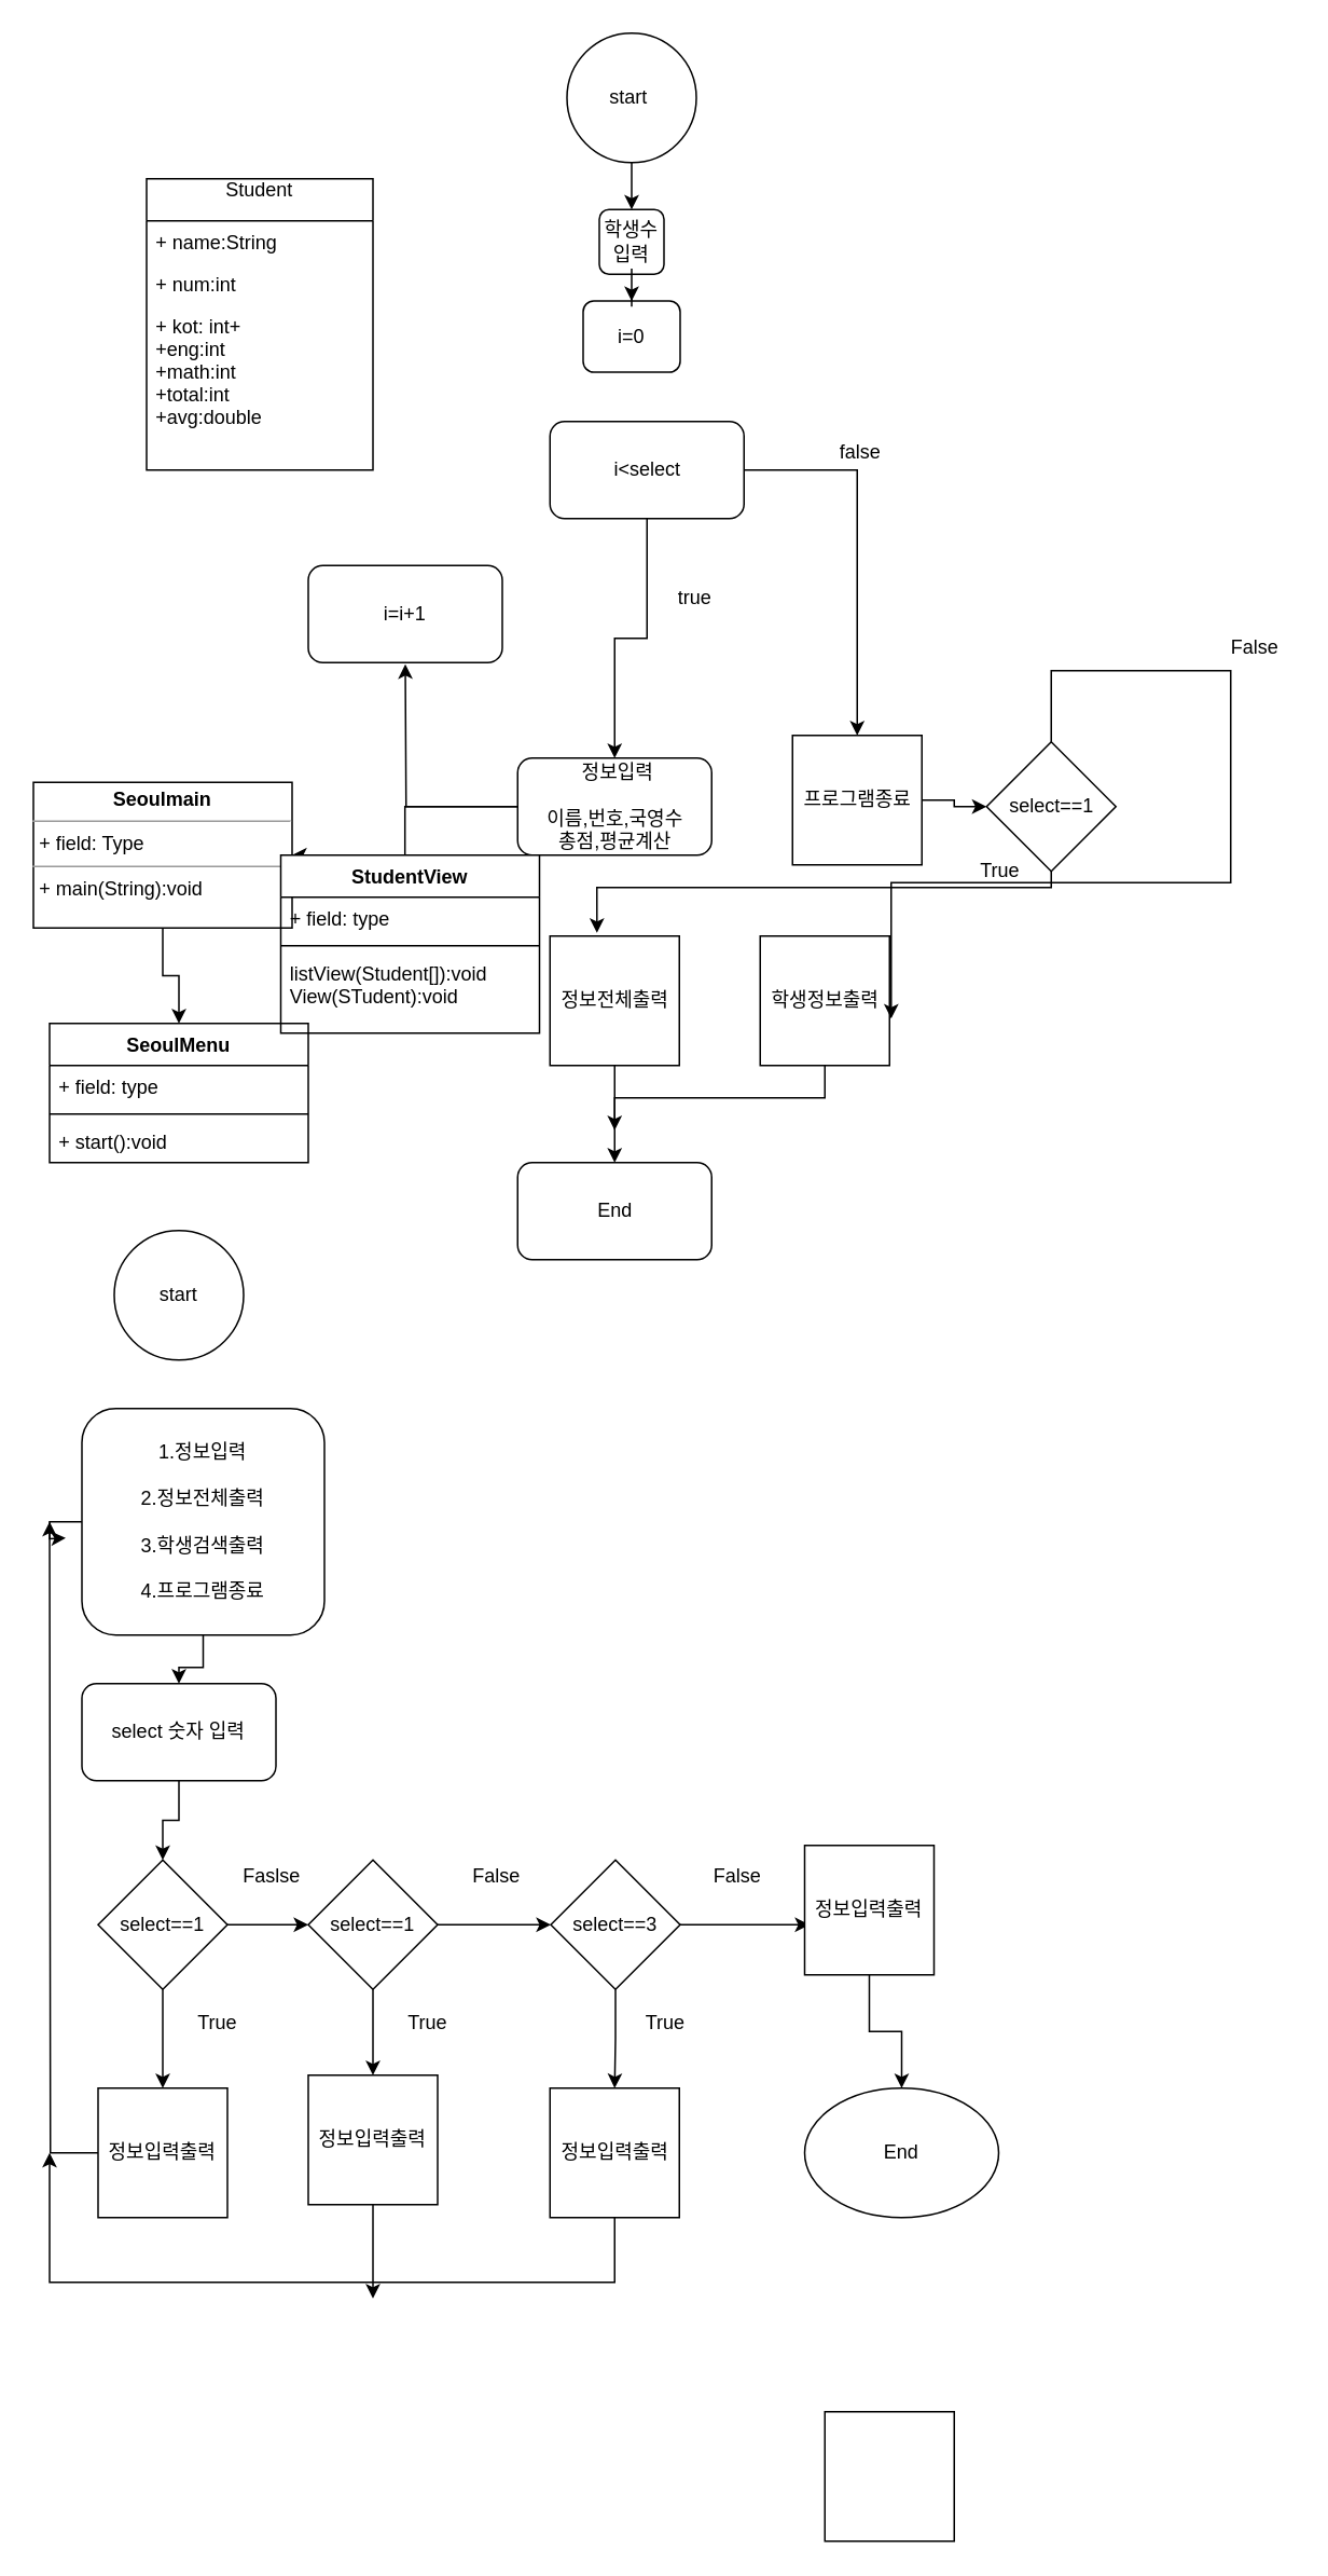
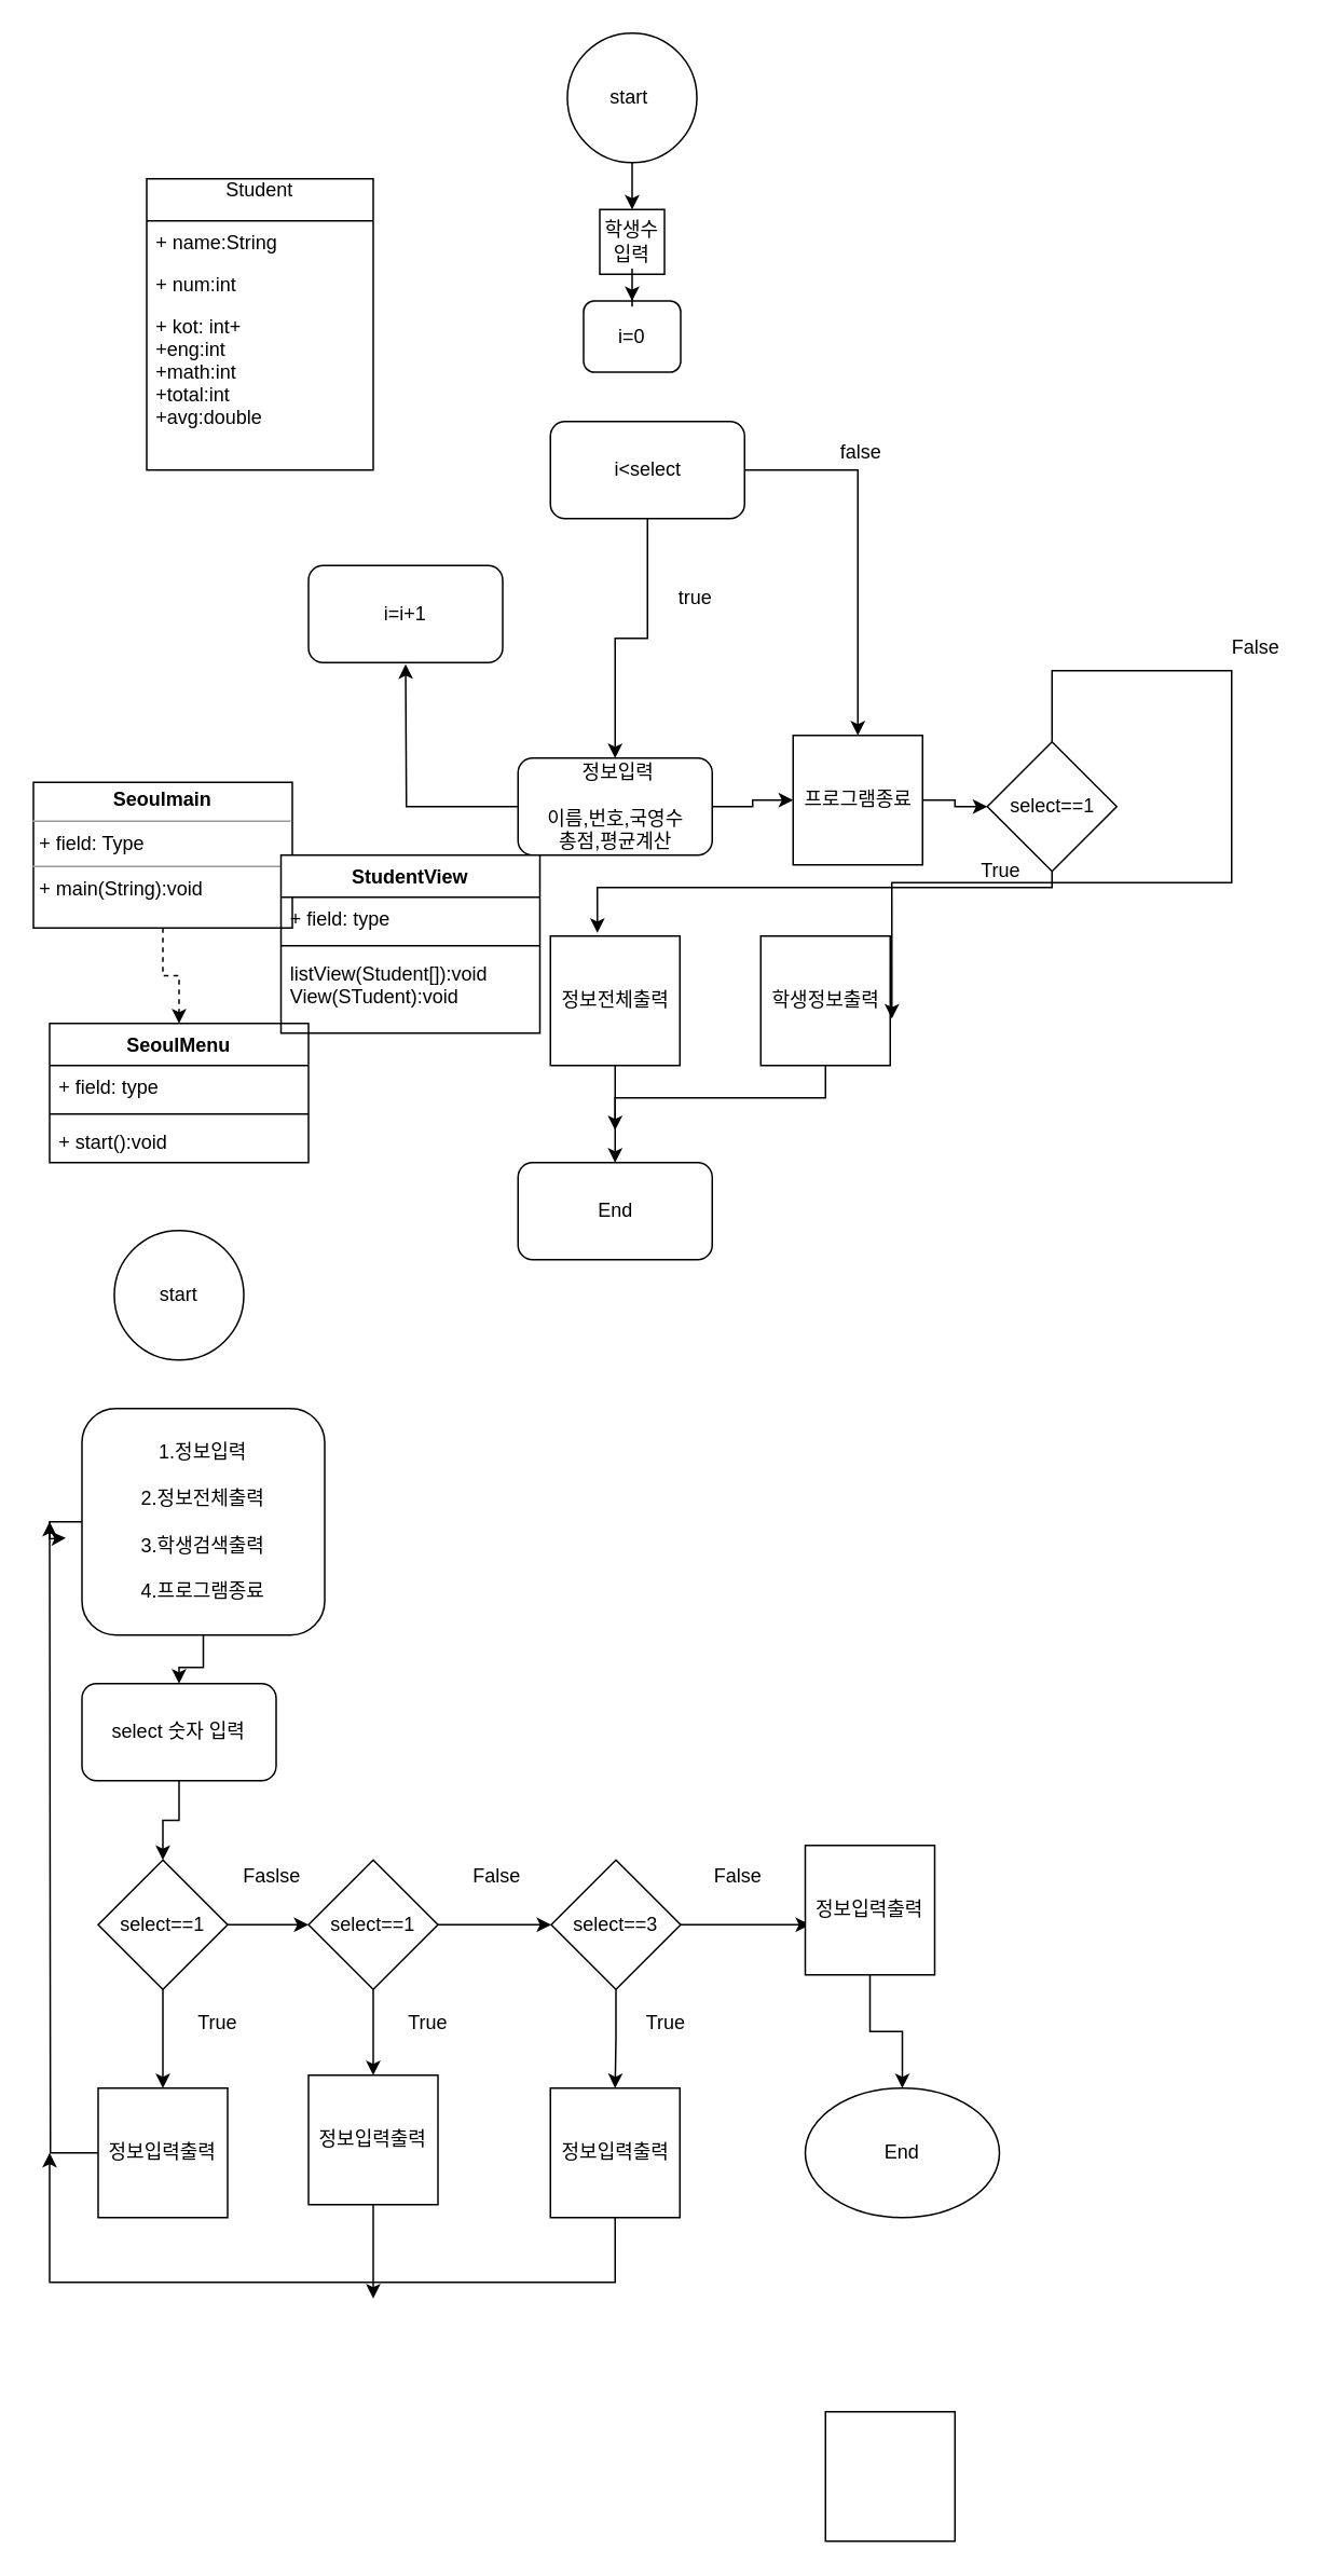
- <mxCell id="23" value="학생수입력&lt;br&gt;" parent="1" style="whiteSpace=wrap;html=1;aspect=fixed;rounded=1;" vertex="1"><mxGeometry as="geometry" x="370" width="40" height="40" y="129" /></mxCell>
+ <mxCell id="23" value="학생수입력&lt;br&gt;" parent="1" style="whiteSpace=wrap;html=1;aspect=fixed;" vertex="1"><mxGeometry as="geometry" x="370" width="40" height="40" y="129" /></mxCell>
- <mxCell id="4" value="" parent="1" source="6" edge="1" target="33" style="edgeStyle=orthogonalEdgeStyle;rounded=0;orthogonalLoop=1;jettySize=auto;html=1;"><mxGeometry as="geometry" relative="1" /></mxCell>
+ <mxCell id="4" value="" parent="1" source="6" edge="1" target="22" style="edgeStyle=orthogonalEdgeStyle;rounded=0;orthogonalLoop=1;jettySize=auto;html=1;"><mxGeometry as="geometry" relative="1" /></mxCell>
- <mxCell id="32" value="" parent="1" source="33" edge="1" target="34" style="edgeStyle=orthogonalEdgeStyle;rounded=0;orthogonalLoop=1;jettySize=auto;html=1;"><mxGeometry as="geometry" relative="1" /></mxCell>
+ <mxCell id="32" value="" parent="1" source="33" edge="1" target="34" style="edgeStyle=orthogonalEdgeStyle;rounded=0;orthogonalLoop=1;jettySize=auto;html=1;dashed=1;"><mxGeometry as="geometry" relative="1" /></mxCell>
